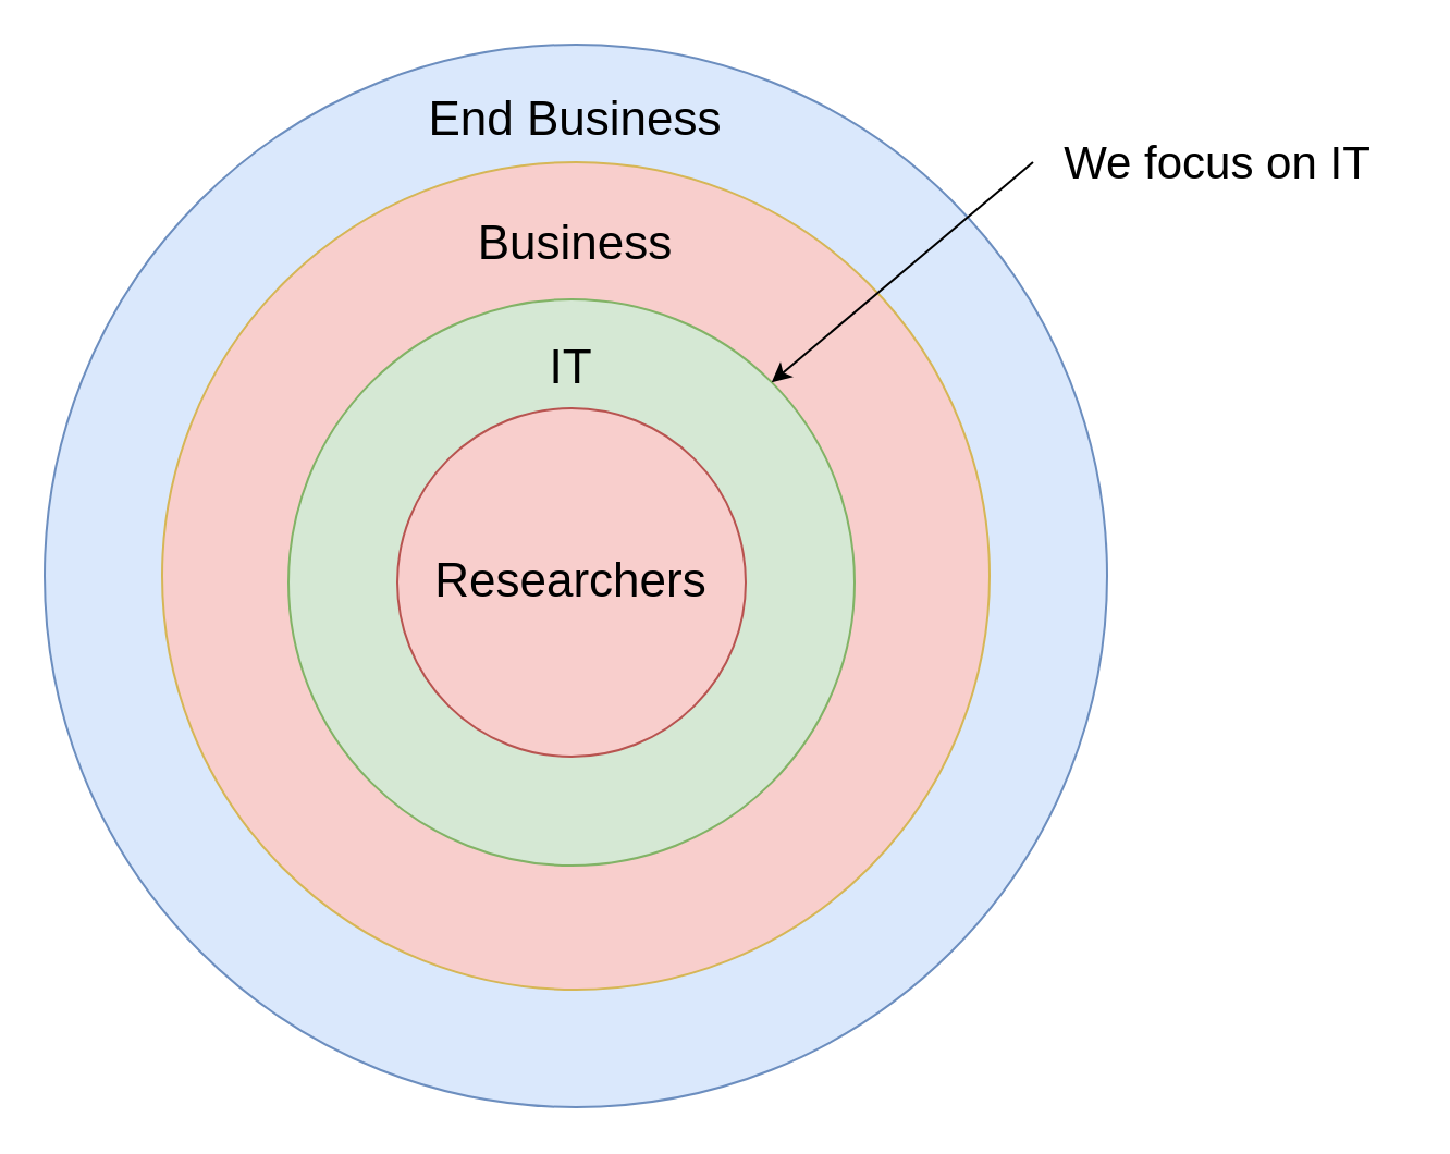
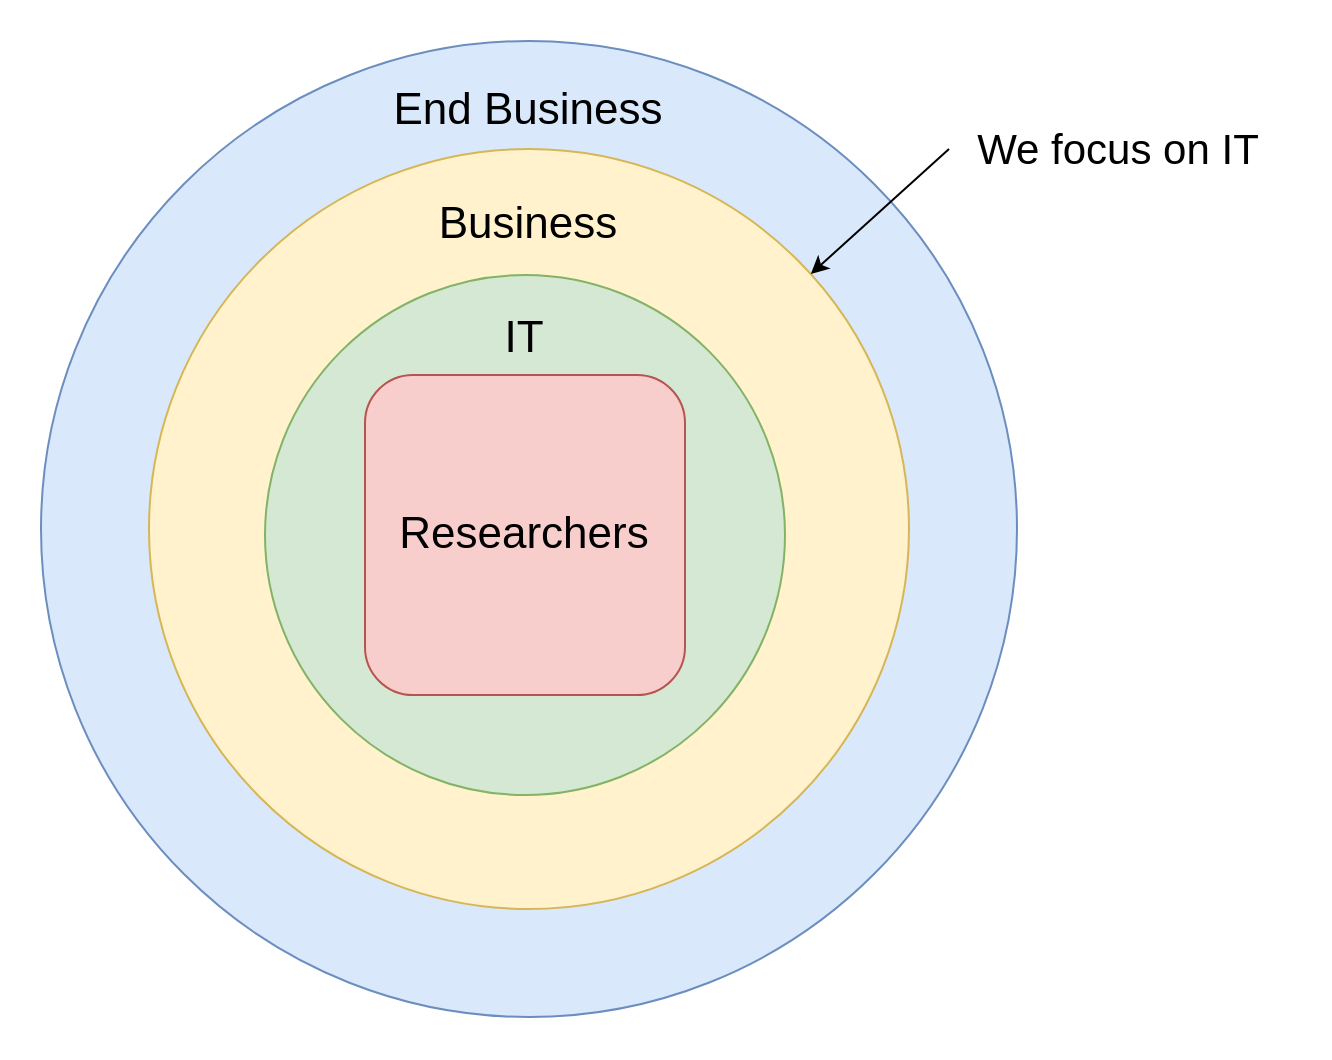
- <mxCell id="3" value="Business" style="ellipse;whiteSpace=wrap;html=1;aspect=fixed;fontSize=22;verticalAlign=top;spacingTop=18;fillColor=#f8cecc;strokeColor=#d6b656;" vertex="1" parent="1"><mxGeometry x="74" y="74" width="380" height="380" as="geometry" /></mxCell>
+ <mxCell id="3" value="Business" style="ellipse;whiteSpace=wrap;html=1;aspect=fixed;fontSize=22;verticalAlign=top;spacingTop=18;fillColor=#fff2cc;strokeColor=#d6b656;" vertex="1" parent="1"><mxGeometry x="74" y="74" width="380" height="380" as="geometry" /></mxCell>
- <mxCell id="6" style="edgeStyle=none;rounded=0;orthogonalLoop=1;jettySize=auto;html=1;exitX=0;exitY=0.5;exitDx=0;exitDy=0;entryX=1;entryY=0;entryDx=0;entryDy=0;fontSize=21;" edge="1" parent="1" source="7" target="4"><mxGeometry relative="1" as="geometry" /></mxCell>
+ <mxCell id="6" style="edgeStyle=none;rounded=0;orthogonalLoop=1;jettySize=auto;html=1;exitX=0;exitY=0.5;exitDx=0;exitDy=0;fontSize=21;" edge="1" parent="1" source="7" target="3"><mxGeometry relative="1" as="geometry" /></mxCell>
- <mxCell id="5" value="Researchers" style="ellipse;whiteSpace=wrap;html=1;aspect=fixed;fontSize=22;verticalAlign=middle;spacingTop=0;fillColor=#f8cecc;strokeColor=#b85450;" vertex="1" parent="1"><mxGeometry x="182" y="187" width="160" height="160" as="geometry" /></mxCell>
+ <mxCell id="5" value="Researchers" style="whiteSpace=wrap;html=1;aspect=fixed;fontSize=22;verticalAlign=middle;spacingTop=0;fillColor=#f8cecc;strokeColor=#b85450;rounded=1;" vertex="1" parent="1"><mxGeometry x="182" y="187" width="160" height="160" as="geometry" /></mxCell>
